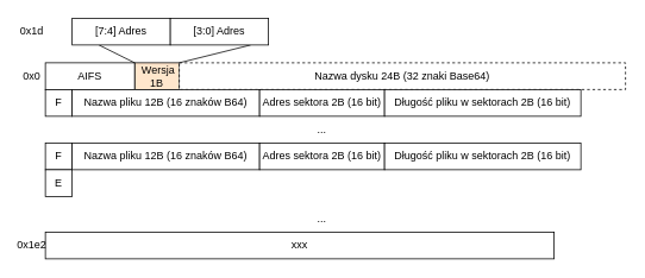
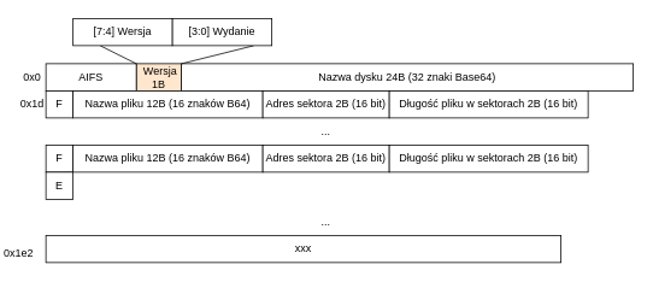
- <mxCell id="18" value="0x1d" style="text;html=1;align=center;verticalAlign=middle;whiteSpace=wrap;rounded=0;" vertex="1" parent="1"><mxGeometry x="20" y="20" width="30" height="30" as="geometry" /></mxCell>
+ <mxCell id="18" value="0x1d" style="text;html=1;align=center;verticalAlign=middle;whiteSpace=wrap;rounded=0;" vertex="1" parent="1"><mxGeometry x="20" y="100" width="30" height="30" as="geometry" /></mxCell>
- <mxCell id="22" value="[7:4] Adres" style="rounded=0;whiteSpace=wrap;html=1;" vertex="1" parent="1"><mxGeometry x="80" y="20" width="110" height="30" as="geometry" /></mxCell>
+ <mxCell id="22" value="[7:4] Wersja" style="rounded=0;whiteSpace=wrap;html=1;" vertex="1" parent="1"><mxGeometry x="80" y="20" width="110" height="30" as="geometry" /></mxCell>
- <mxCell id="23" value="[3:0] Adres" style="rounded=0;whiteSpace=wrap;html=1;" vertex="1" parent="1"><mxGeometry x="190" y="20" width="110" height="30" as="geometry" /></mxCell>
+ <mxCell id="23" value="[3:0] Wydanie" style="rounded=0;whiteSpace=wrap;html=1;" vertex="1" parent="1"><mxGeometry x="190" y="20" width="110" height="30" as="geometry" /></mxCell>
- <mxCell id="4" value="Nazwa dysku 24B (32 znaki Base64)" style="rounded=0;whiteSpace=wrap;html=1;dashed=1;" vertex="1" parent="1"><mxGeometry x="200" y="70" width="500" height="30" as="geometry" /></mxCell>
+ <mxCell id="4" value="Nazwa dysku 24B (32 znaki Base64)" style="rounded=0;whiteSpace=wrap;html=1;" vertex="1" parent="1"><mxGeometry x="200" y="70" width="500" height="30" as="geometry" /></mxCell>
- <mxCell id="19" value="0x1e2" style="text;html=1;align=center;verticalAlign=middle;whiteSpace=wrap;rounded=0;" vertex="1" parent="1"><mxGeometry x="20" y="260" width="30" height="30" as="geometry" /></mxCell>
+ <mxCell id="19" value="0x1e2" style="text;html=1;align=center;verticalAlign=middle;whiteSpace=wrap;rounded=0;" vertex="1" parent="1"><mxGeometry x="5" y="265" width="30" height="30" as="geometry" /></mxCell>
